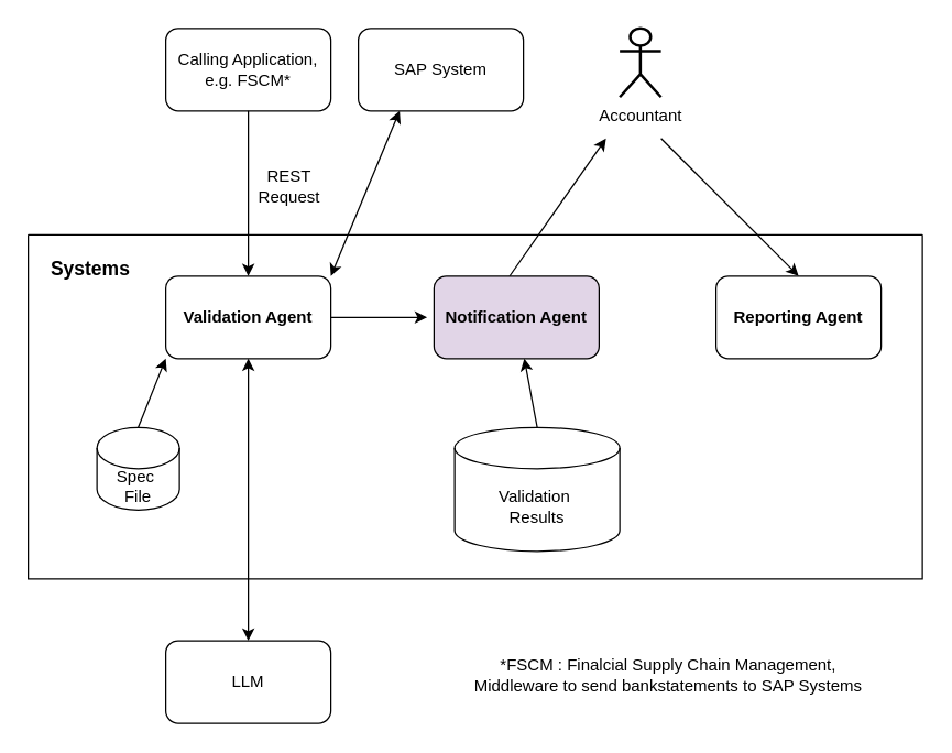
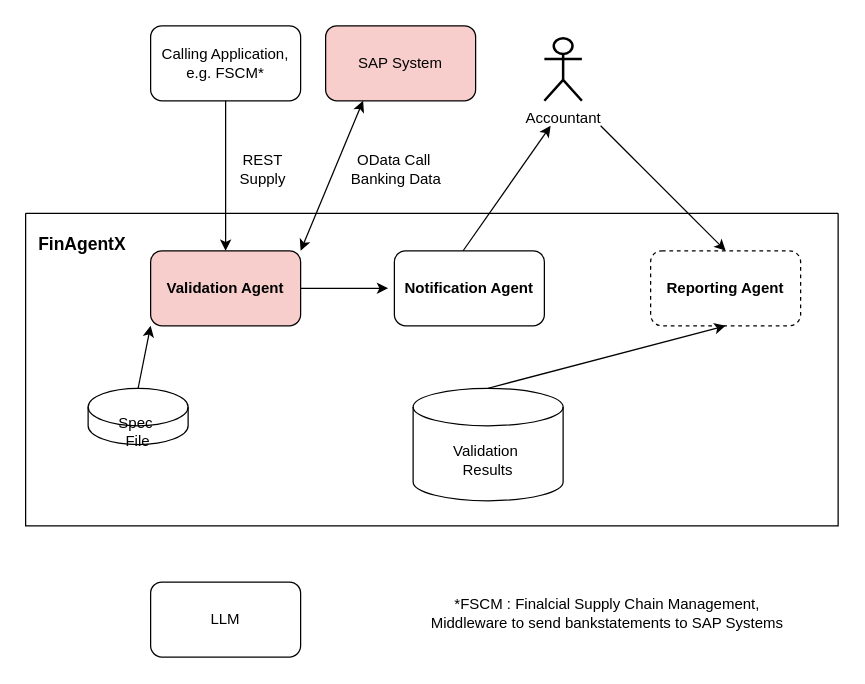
- <mxCell id="14" value="Accountant" style="shape=umlActor;verticalLabelPosition=bottom;verticalAlign=top;html=1;outlineConnect=0;strokeWidth=2;" parent="1" vertex="1"><mxGeometry x="450" y="20" width="30" height="50" as="geometry" /></mxCell>
+ <mxCell id="14" value="Accountant" style="shape=umlActor;verticalLabelPosition=bottom;verticalAlign=top;html=1;outlineConnect=0;strokeWidth=2;" parent="1" vertex="1"><mxGeometry x="435" y="30" width="30" height="50" as="geometry" /></mxCell>
- <mxCell id="6" value="SAP System" style="rounded=1;whiteSpace=wrap;html=1;" parent="1" vertex="1"><mxGeometry x="260" y="20" width="120" height="60" as="geometry" /></mxCell>
+ <mxCell id="6" value="SAP System" style="rounded=1;whiteSpace=wrap;html=1;fillColor=#f8cecc;" parent="1" vertex="1"><mxGeometry x="260" y="20" width="120" height="60" as="geometry" /></mxCell>
- <mxCell id="5" value="REST Request" style="text;html=1;align=center;verticalAlign=middle;whiteSpace=wrap;rounded=0;" parent="1" vertex="1"><mxGeometry x="180" y="120" width="60" height="30" as="geometry" /></mxCell>
+ <mxCell id="5" value="REST Supply" style="text;html=1;align=center;verticalAlign=middle;whiteSpace=wrap;rounded=0;" parent="1" vertex="1"><mxGeometry x="180" y="120" width="60" height="30" as="geometry" /></mxCell>
+ <mxCell id="8" value="OData Call&lt;div&gt;&amp;nbsp;Banking Data&lt;/div&gt;" style="text;html=1;align=center;verticalAlign=middle;whiteSpace=wrap;rounded=0;" parent="1" vertex="1"><mxGeometry x="250" y="120" width="130" height="30" as="geometry" /></mxCell>
- <mxCell id="20" value="&lt;font style=&quot;font-size: 14px;&quot;&gt;&lt;b&gt;Systems&lt;/b&gt;&lt;/font&gt;" style="text;html=1;align=center;verticalAlign=middle;resizable=0;points=[];autosize=1;strokeColor=none;fillColor=none;" parent="19" vertex="1"><mxGeometry y="10" width="90" height="30" as="geometry" /></mxCell>
+ <mxCell id="20" value="&lt;font style=&quot;font-size: 14px;&quot;&gt;&lt;b&gt;FinAgentX&lt;/b&gt;&lt;/font&gt;" style="text;html=1;align=center;verticalAlign=middle;resizable=0;points=[];autosize=1;strokeColor=none;fillColor=none;" parent="19" vertex="1"><mxGeometry y="10" width="90" height="30" as="geometry" /></mxCell>
- <mxCell id="3" value="&lt;b&gt;Validation Agent&lt;/b&gt;" style="rounded=1;whiteSpace=wrap;html=1;" parent="1" vertex="1"><mxGeometry x="120" y="200" width="120" height="60" as="geometry" /></mxCell>
+ <mxCell id="3" value="&lt;b&gt;Validation Agent&lt;/b&gt;" style="rounded=1;whiteSpace=wrap;html=1;fillColor=#f8cecc;" parent="1" vertex="1"><mxGeometry x="120" y="200" width="120" height="60" as="geometry" /></mxCell>
- <mxCell id="16" value="&lt;b&gt;Notification Agent&lt;/b&gt;" style="rounded=1;whiteSpace=wrap;html=1;fillColor=#e1d5e7;" parent="1" vertex="1"><mxGeometry x="315" y="200" width="120" height="60" as="geometry" /></mxCell>
+ <mxCell id="16" value="&lt;b&gt;Notification Agent&lt;/b&gt;" style="rounded=1;whiteSpace=wrap;html=1;" parent="1" vertex="1"><mxGeometry x="315" y="200" width="120" height="60" as="geometry" /></mxCell>
- <mxCell id="12" value="&lt;b&gt;Reporting Agent&lt;/b&gt;" style="rounded=1;whiteSpace=wrap;html=1;" parent="1" vertex="1"><mxGeometry x="520" y="200" width="120" height="60" as="geometry" /></mxCell>
+ <mxCell id="12" value="&lt;b&gt;Reporting Agent&lt;/b&gt;" style="rounded=1;whiteSpace=wrap;html=1;dashed=1;" parent="1" vertex="1"><mxGeometry x="520" y="200" width="120" height="60" as="geometry" /></mxCell>
- <mxCell id="13" value="" style="endArrow=classic;html=1;rounded=0;exitX=0.5;exitY=0;exitDx=0;exitDy=0;exitPerimeter=0;" parent="1" source="22" target="16" edge="1"><mxGeometry width="50" height="50" relative="1" as="geometry"><mxPoint x="310" y="400" as="sourcePoint" /><mxPoint x="360" y="350" as="targetPoint" /></mxGeometry></mxCell>
+ <mxCell id="13" value="" style="endArrow=classic;html=1;rounded=0;entryX=0.5;entryY=1;entryDx=0;entryDy=0;exitX=0.5;exitY=0;exitDx=0;exitDy=0;exitPerimeter=0;" parent="1" source="22" target="12" edge="1"><mxGeometry width="50" height="50" relative="1" as="geometry"><mxPoint x="310" y="400" as="sourcePoint" /><mxPoint x="360" y="350" as="targetPoint" /></mxGeometry></mxCell>
- <mxCell id="21" value="Spec&amp;nbsp;&lt;div&gt;File&lt;/div&gt;" style="shape=cylinder3;whiteSpace=wrap;html=1;boundedLbl=1;backgroundOutline=1;size=15;" parent="19" vertex="1"><mxGeometry x="50" y="140" width="60" height="60" as="geometry" /></mxCell>
+ <mxCell id="21" value="Spec&amp;nbsp;&lt;div&gt;File&lt;/div&gt;" style="shape=cylinder3;whiteSpace=wrap;html=1;boundedLbl=1;backgroundOutline=1;size=15;" parent="19" vertex="1"><mxGeometry x="50" y="140" width="80" height="45" as="geometry" /></mxCell>
- <mxCell id="10" value="" style="endArrow=classic;startArrow=classic;html=1;rounded=0;entryX=0.5;entryY=1;entryDx=0;entryDy=0;exitX=0.5;exitY=0;exitDx=0;exitDy=0;" parent="1" target="3" edge="1" source="9"><mxGeometry width="50" height="50" relative="1" as="geometry"><mxPoint x="180" y="310" as="sourcePoint" /><mxPoint x="230" y="260" as="targetPoint" /></mxGeometry></mxCell>
